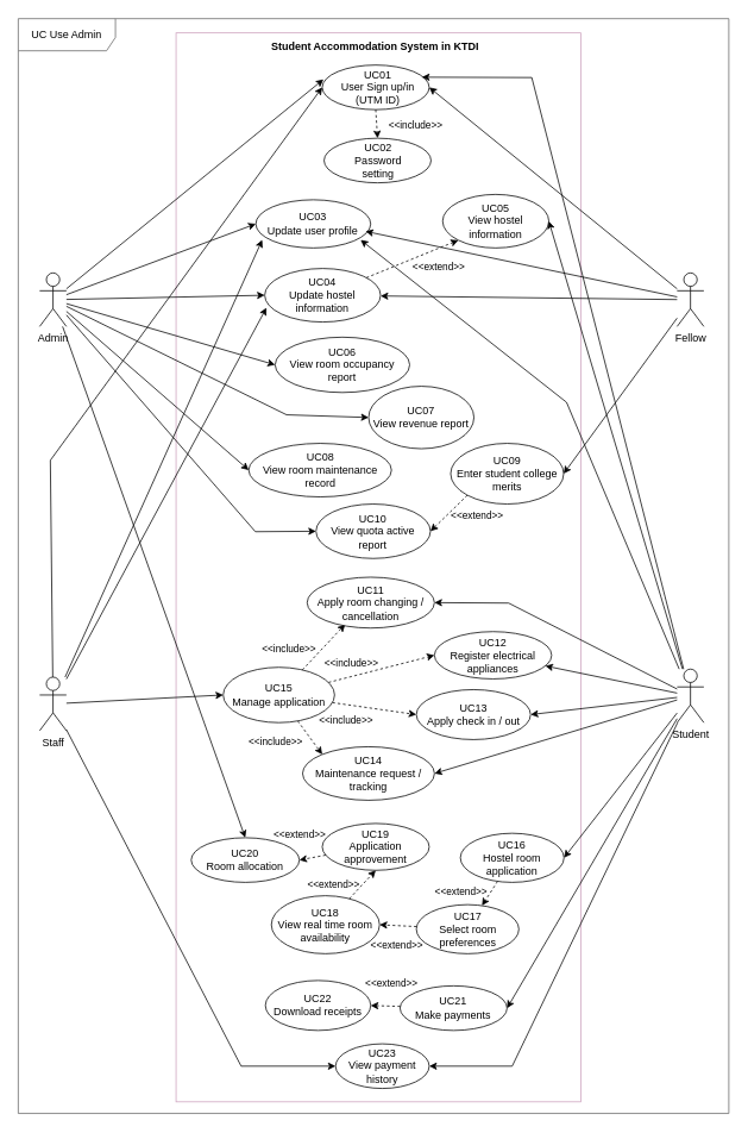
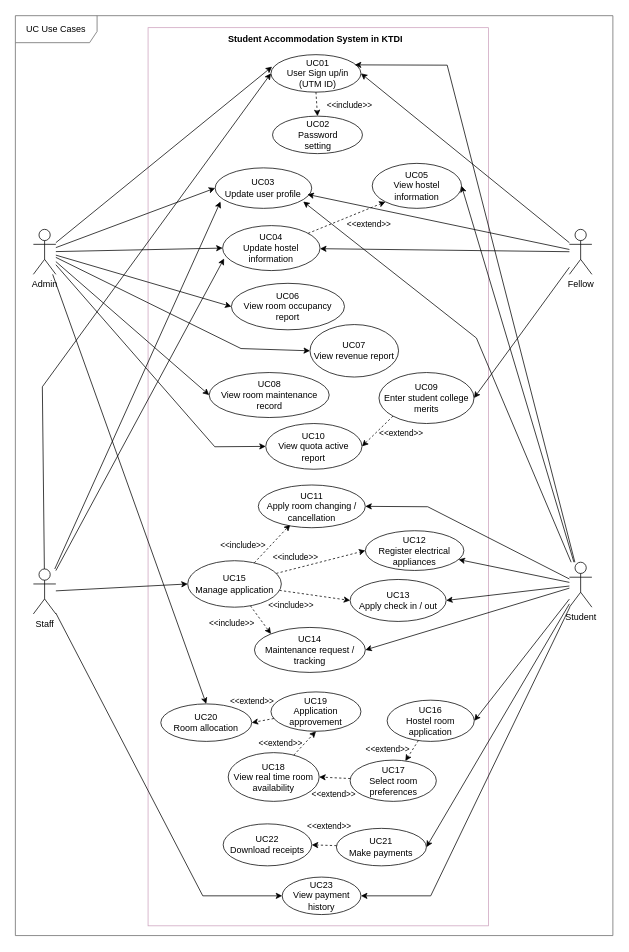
- <mxCell id="85" value="UC Use Admin" style="shape=umlFrame;whiteSpace=wrap;html=1;pointerEvents=0;width=109;height=36;strokeColor=#666666;" parent="1" vertex="1"><mxGeometry x="20" y="20" width="797" height="1227" as="geometry" /></mxCell>
+ <mxCell id="85" value="UC Use Cases" style="shape=umlFrame;whiteSpace=wrap;html=1;pointerEvents=0;width=109;height=36;strokeColor=#666666;" parent="1" vertex="1"><mxGeometry x="20" y="20" width="797" height="1227" as="geometry" /></mxCell>
